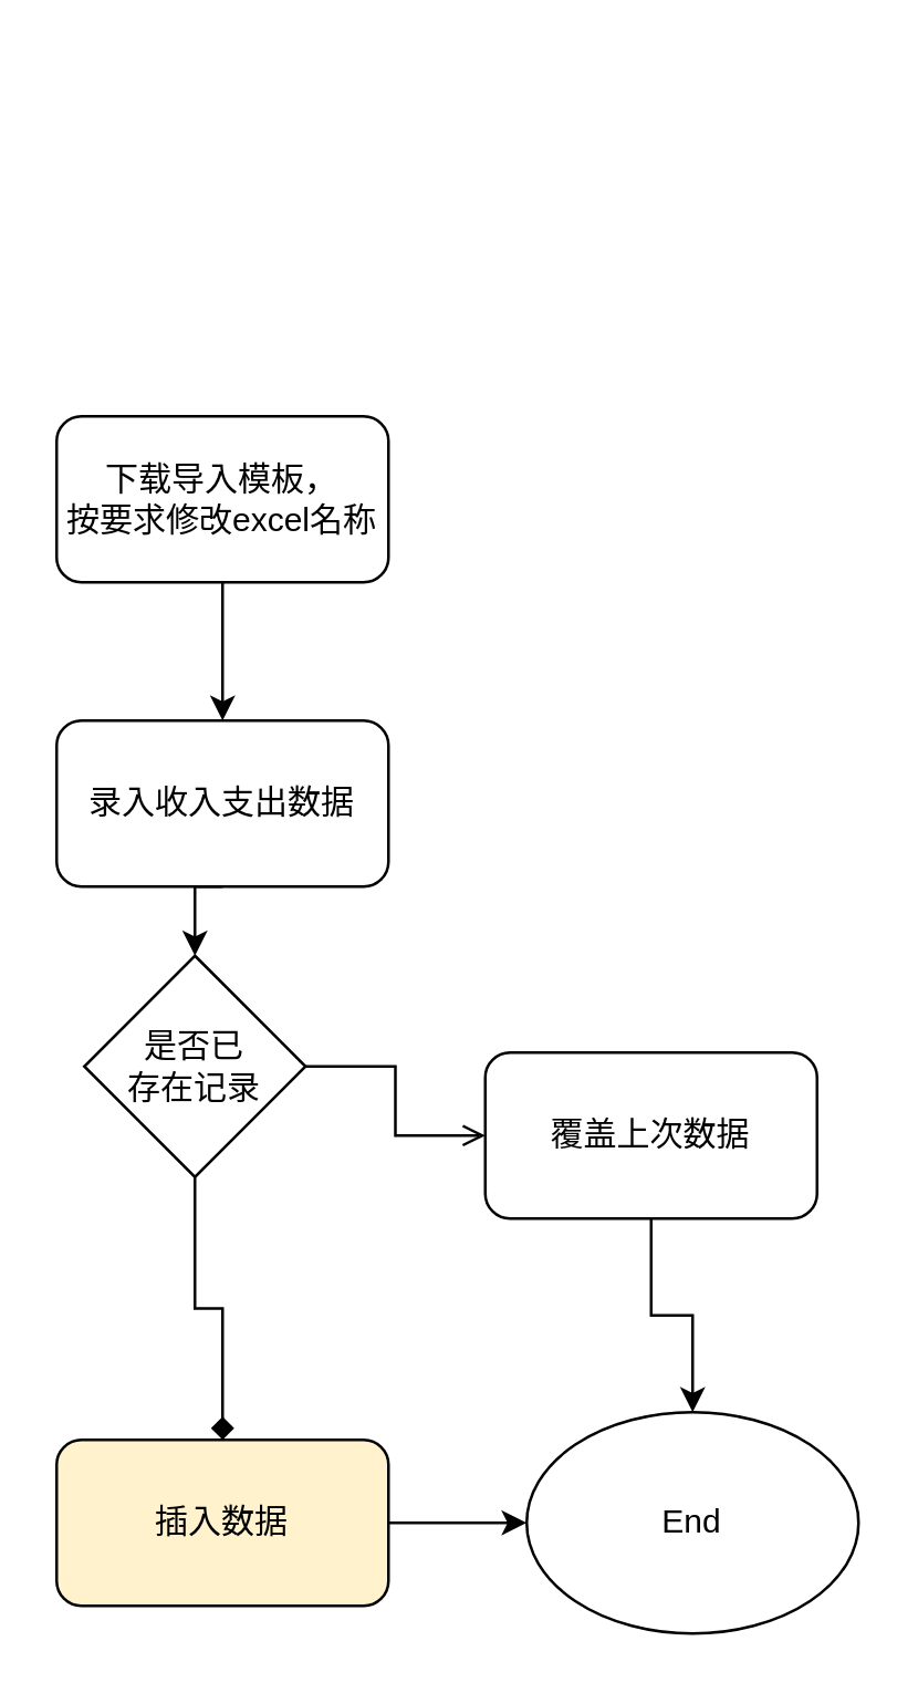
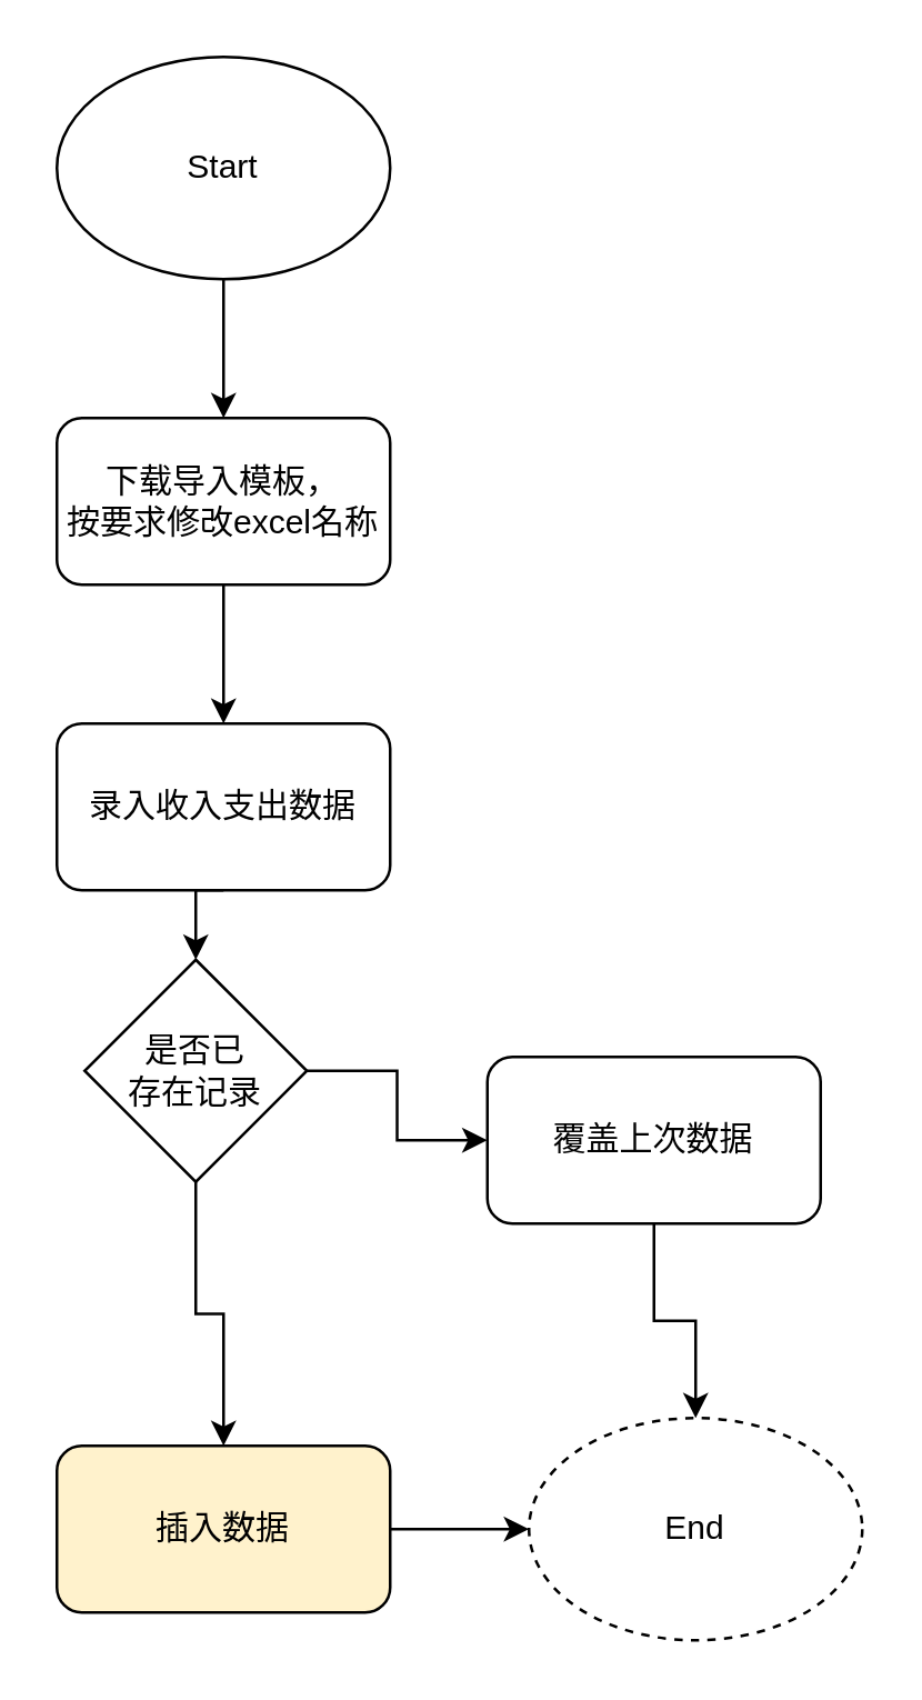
+ <mxCell id="3" value="Start" style="ellipse;whiteSpace=wrap;html=1;" vertex="1" parent="1"><mxGeometry x="20" y="20" width="120" height="80" as="geometry" /></mxCell>
+ <mxCell id="2" style="edgeStyle=orthogonalEdgeStyle;rounded=0;orthogonalLoop=1;jettySize=auto;html=1;exitX=0.5;exitY=1;exitDx=0;exitDy=0;" edge="1" parent="1" source="3" target="5"><mxGeometry relative="1" as="geometry" /></mxCell>
- <mxCell id="9" style="edgeStyle=orthogonalEdgeStyle;rounded=0;orthogonalLoop=1;jettySize=auto;html=1;exitX=1;exitY=0.5;exitDx=0;exitDy=0;endArrow=open;" edge="1" parent="1" source="10" target="12"><mxGeometry relative="1" as="geometry" /></mxCell>
+ <mxCell id="9" style="edgeStyle=orthogonalEdgeStyle;rounded=0;orthogonalLoop=1;jettySize=auto;html=1;exitX=1;exitY=0.5;exitDx=0;exitDy=0;" edge="1" parent="1" source="10" target="12"><mxGeometry relative="1" as="geometry" /></mxCell>
- <mxCell id="8" style="edgeStyle=orthogonalEdgeStyle;rounded=0;orthogonalLoop=1;jettySize=auto;html=1;exitX=0.5;exitY=1;exitDx=0;exitDy=0;entryX=0.5;entryY=0;entryDx=0;entryDy=0;endArrow=diamond;" edge="1" parent="1" source="10" target="14"><mxGeometry relative="1" as="geometry" /></mxCell>
+ <mxCell id="8" style="edgeStyle=orthogonalEdgeStyle;rounded=0;orthogonalLoop=1;jettySize=auto;html=1;exitX=0.5;exitY=1;exitDx=0;exitDy=0;entryX=0.5;entryY=0;entryDx=0;entryDy=0;" edge="1" parent="1" source="10" target="14"><mxGeometry relative="1" as="geometry" /></mxCell>
- <mxCell id="15" value="End" style="ellipse;whiteSpace=wrap;html=1;" vertex="1" parent="1"><mxGeometry x="190" y="510" width="120" height="80" as="geometry" /></mxCell>
+ <mxCell id="15" value="End" style="ellipse;whiteSpace=wrap;html=1;dashed=1;" vertex="1" parent="1"><mxGeometry x="190" y="510" width="120" height="80" as="geometry" /></mxCell>
